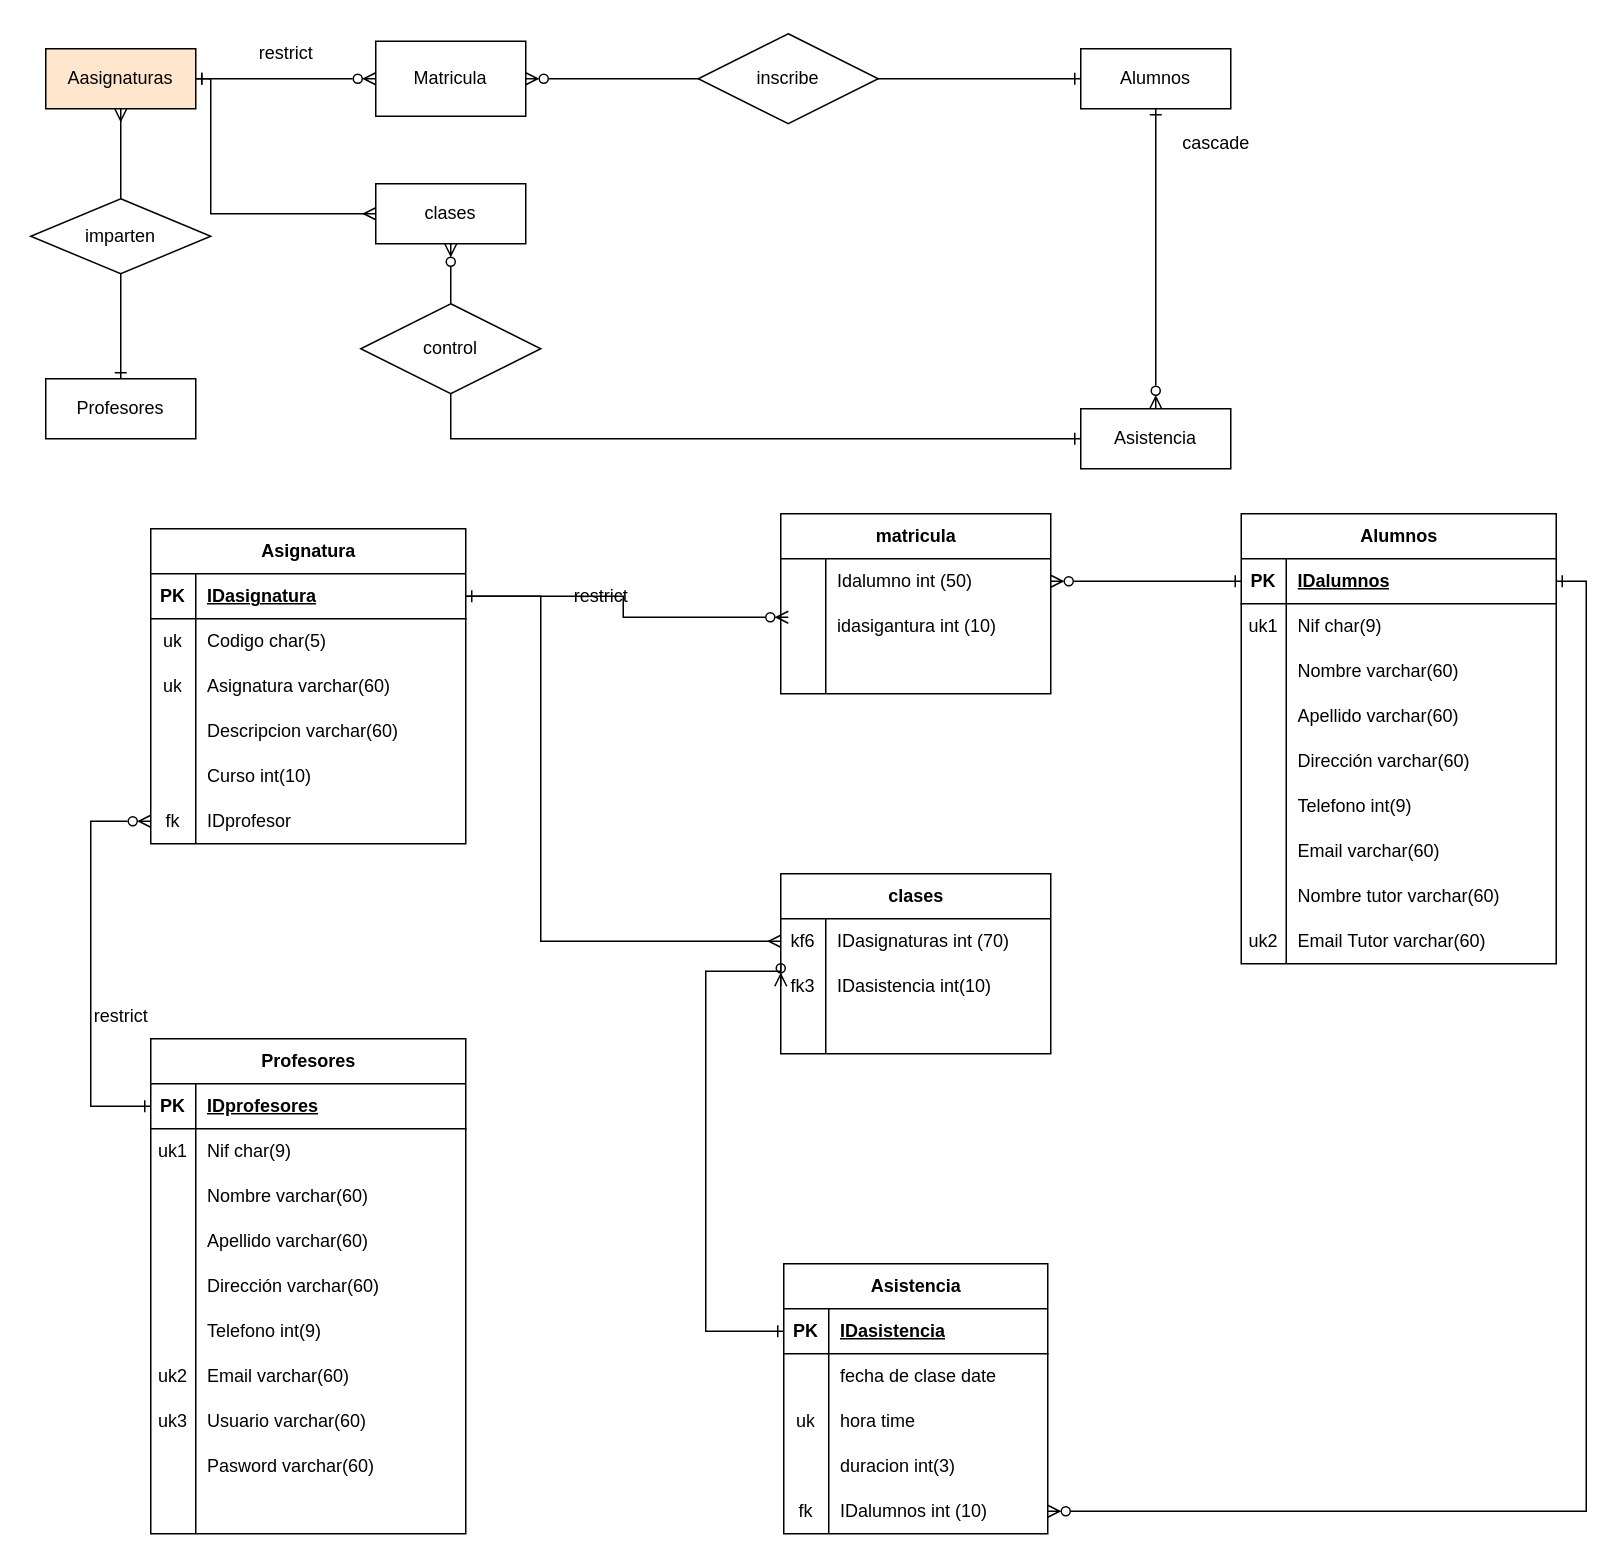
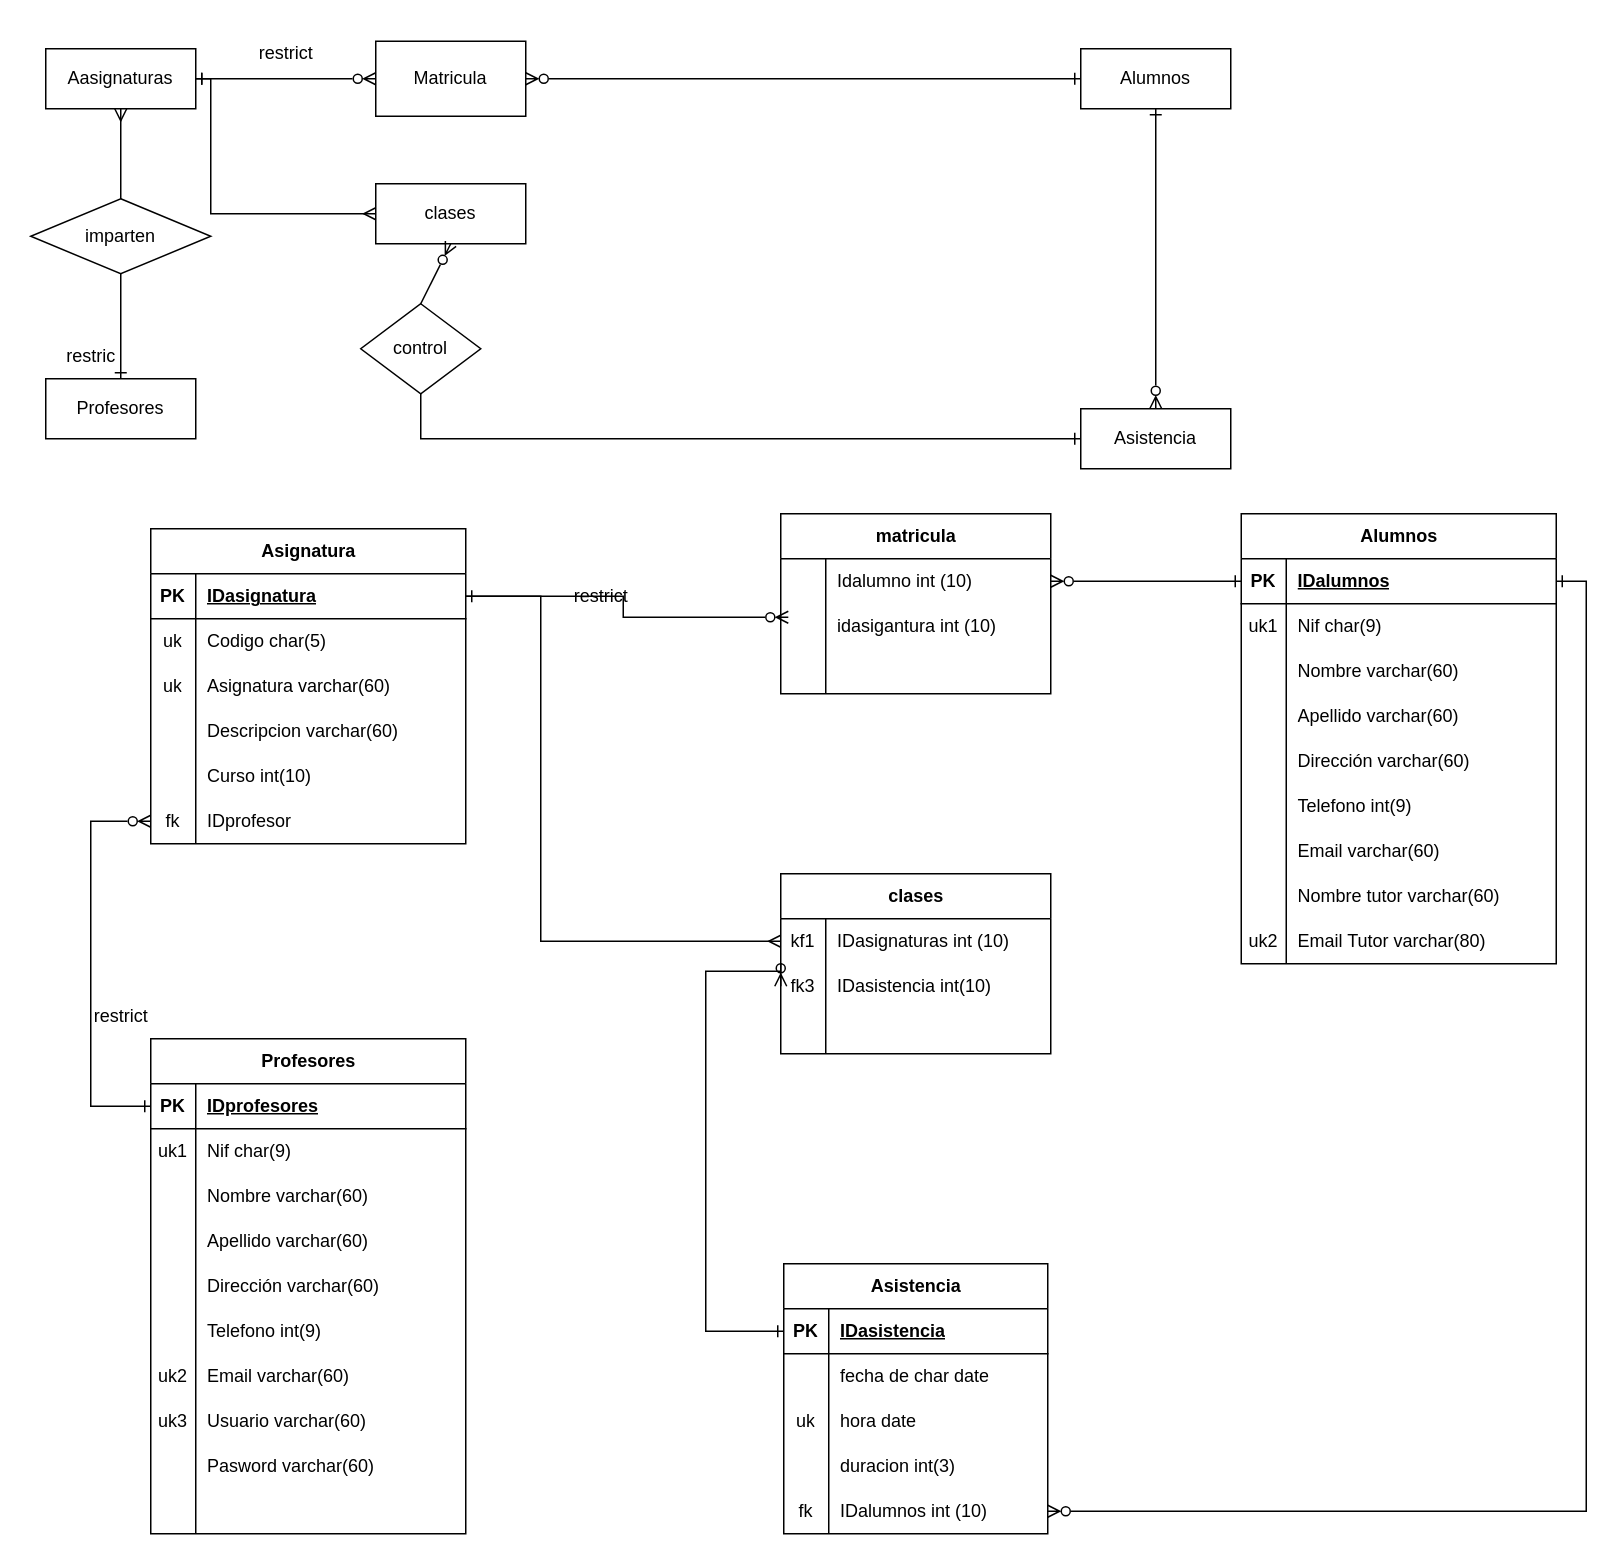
- <mxCell id="8" value="Aasignaturas" style="whiteSpace=wrap;html=1;align=center;fillColor=#ffe6cc;" parent="1" vertex="1"><mxGeometry x="30" y="32" width="100" height="40" as="geometry" /></mxCell>
+ <mxCell id="8" value="Aasignaturas" style="whiteSpace=wrap;html=1;align=center;" parent="1" vertex="1"><mxGeometry x="30" y="32" width="100" height="40" as="geometry" /></mxCell>
- <mxCell id="123" value="inscribe" style="shape=rhombus;perimeter=rhombusPerimeter;whiteSpace=wrap;html=1;align=center;" parent="1" vertex="1"><mxGeometry x="465" y="22" width="120" height="60" as="geometry" /></mxCell>
- <mxCell id="142" value="cascade" style="text;html=1;align=center;verticalAlign=middle;resizable=0;points=[];autosize=1;strokeColor=none;fillColor=none;" vertex="1" parent="1"><mxGeometry x="775" y="80" width="70" height="30" as="geometry" /></mxCell>
- <mxCell id="128" value="control" style="shape=rhombus;perimeter=rhombusPerimeter;whiteSpace=wrap;html=1;align=center;" parent="1" vertex="1"><mxGeometry x="240" y="202" width="120" height="60" as="geometry" /></mxCell>
+ <mxCell id="128" value="control" style="shape=rhombus;perimeter=rhombusPerimeter;whiteSpace=wrap;html=1;align=center;" parent="1" vertex="1"><mxGeometry x="240" y="202" width="80" height="60" as="geometry" /></mxCell>
+ <mxCell id="118" value="restric" style="text;html=1;align=center;verticalAlign=middle;resizable=0;points=[];autosize=1;strokeColor=none;fillColor=none;" parent="1" vertex="1"><mxGeometry x="30" y="222" width="60" height="30" as="geometry" /></mxCell>
- <mxCell id="132" value="Idalumno int (50)" style="shape=partialRectangle;connectable=0;fillColor=none;top=0;left=0;bottom=0;right=0;align=left;spacingLeft=6;overflow=hidden;whiteSpace=wrap;html=1;" parent="130" vertex="1"><mxGeometry x="30" width="150" height="30" as="geometry"><mxRectangle width="150" height="30" as="alternateBounds" /></mxGeometry></mxCell>
+ <mxCell id="132" value="Idalumno int (10)" style="shape=partialRectangle;connectable=0;fillColor=none;top=0;left=0;bottom=0;right=0;align=left;spacingLeft=6;overflow=hidden;whiteSpace=wrap;html=1;" parent="130" vertex="1"><mxGeometry x="30" width="150" height="30" as="geometry"><mxRectangle width="150" height="30" as="alternateBounds" /></mxGeometry></mxCell>
- <mxCell id="108" value="kf6" style="shape=partialRectangle;connectable=0;fillColor=none;top=0;left=0;bottom=0;right=0;editable=1;overflow=hidden;whiteSpace=wrap;html=1;" parent="107" vertex="1"><mxGeometry width="30" height="30" as="geometry"><mxRectangle width="30" height="30" as="alternateBounds" /></mxGeometry></mxCell>
+ <mxCell id="108" value="kf1" style="shape=partialRectangle;connectable=0;fillColor=none;top=0;left=0;bottom=0;right=0;editable=1;overflow=hidden;whiteSpace=wrap;html=1;" parent="107" vertex="1"><mxGeometry width="30" height="30" as="geometry"><mxRectangle width="30" height="30" as="alternateBounds" /></mxGeometry></mxCell>
- <mxCell id="109" value="IDasignaturas int (70)" style="shape=partialRectangle;connectable=0;fillColor=none;top=0;left=0;bottom=0;right=0;align=left;spacingLeft=6;overflow=hidden;whiteSpace=wrap;html=1;" parent="107" vertex="1"><mxGeometry x="30" width="150" height="30" as="geometry"><mxRectangle width="150" height="30" as="alternateBounds" /></mxGeometry></mxCell>
+ <mxCell id="109" value="IDasignaturas int (10)" style="shape=partialRectangle;connectable=0;fillColor=none;top=0;left=0;bottom=0;right=0;align=left;spacingLeft=6;overflow=hidden;whiteSpace=wrap;html=1;" parent="107" vertex="1"><mxGeometry x="30" width="150" height="30" as="geometry"><mxRectangle width="150" height="30" as="alternateBounds" /></mxGeometry></mxCell>
- <mxCell id="69" value="Email Tutor varchar(60)" style="shape=partialRectangle;connectable=0;fillColor=none;top=0;left=0;bottom=0;right=0;align=left;spacingLeft=6;overflow=hidden;whiteSpace=wrap;html=1;" parent="67" vertex="1"><mxGeometry x="30" width="180" height="30" as="geometry"><mxRectangle width="180" height="30" as="alternateBounds" /></mxGeometry></mxCell>
+ <mxCell id="69" value="Email Tutor varchar(80)" style="shape=partialRectangle;connectable=0;fillColor=none;top=0;left=0;bottom=0;right=0;align=left;spacingLeft=6;overflow=hidden;whiteSpace=wrap;html=1;" parent="67" vertex="1"><mxGeometry x="30" width="180" height="30" as="geometry"><mxRectangle width="180" height="30" as="alternateBounds" /></mxGeometry></mxCell>
- <mxCell id="95" value="fecha de clase date" style="shape=partialRectangle;connectable=0;fillColor=none;top=0;left=0;bottom=0;right=0;align=left;spacingLeft=6;overflow=hidden;whiteSpace=wrap;html=1;" parent="93" vertex="1"><mxGeometry x="30" width="146" height="30" as="geometry"><mxRectangle width="146" height="30" as="alternateBounds" /></mxGeometry></mxCell>
+ <mxCell id="95" value="fecha de char date" style="shape=partialRectangle;connectable=0;fillColor=none;top=0;left=0;bottom=0;right=0;align=left;spacingLeft=6;overflow=hidden;whiteSpace=wrap;html=1;" parent="93" vertex="1"><mxGeometry x="30" width="146" height="30" as="geometry"><mxRectangle width="146" height="30" as="alternateBounds" /></mxGeometry></mxCell>
- <mxCell id="98" value="hora time" style="shape=partialRectangle;connectable=0;fillColor=none;top=0;left=0;bottom=0;right=0;align=left;spacingLeft=6;overflow=hidden;whiteSpace=wrap;html=1;" parent="96" vertex="1"><mxGeometry x="30" width="146" height="30" as="geometry"><mxRectangle width="146" height="30" as="alternateBounds" /></mxGeometry></mxCell>
+ <mxCell id="98" value="hora date" style="shape=partialRectangle;connectable=0;fillColor=none;top=0;left=0;bottom=0;right=0;align=left;spacingLeft=6;overflow=hidden;whiteSpace=wrap;html=1;" parent="96" vertex="1"><mxGeometry x="30" width="146" height="30" as="geometry"><mxRectangle width="146" height="30" as="alternateBounds" /></mxGeometry></mxCell>
